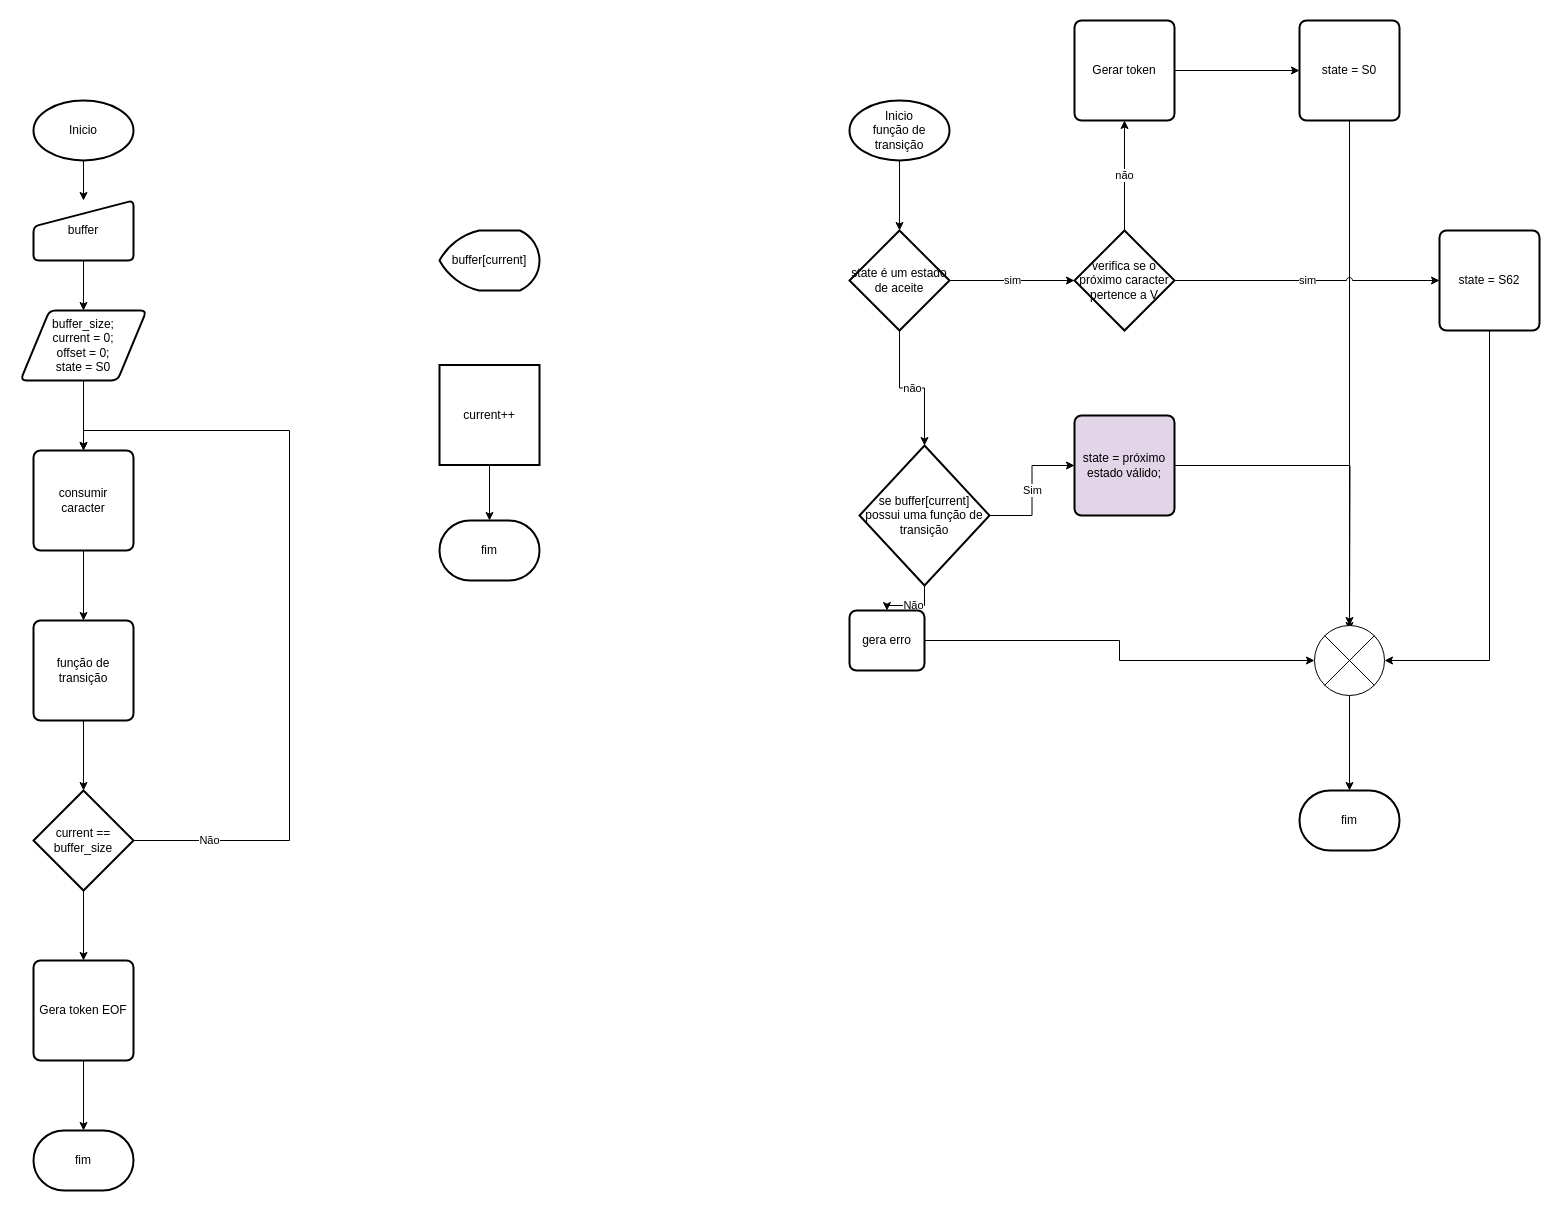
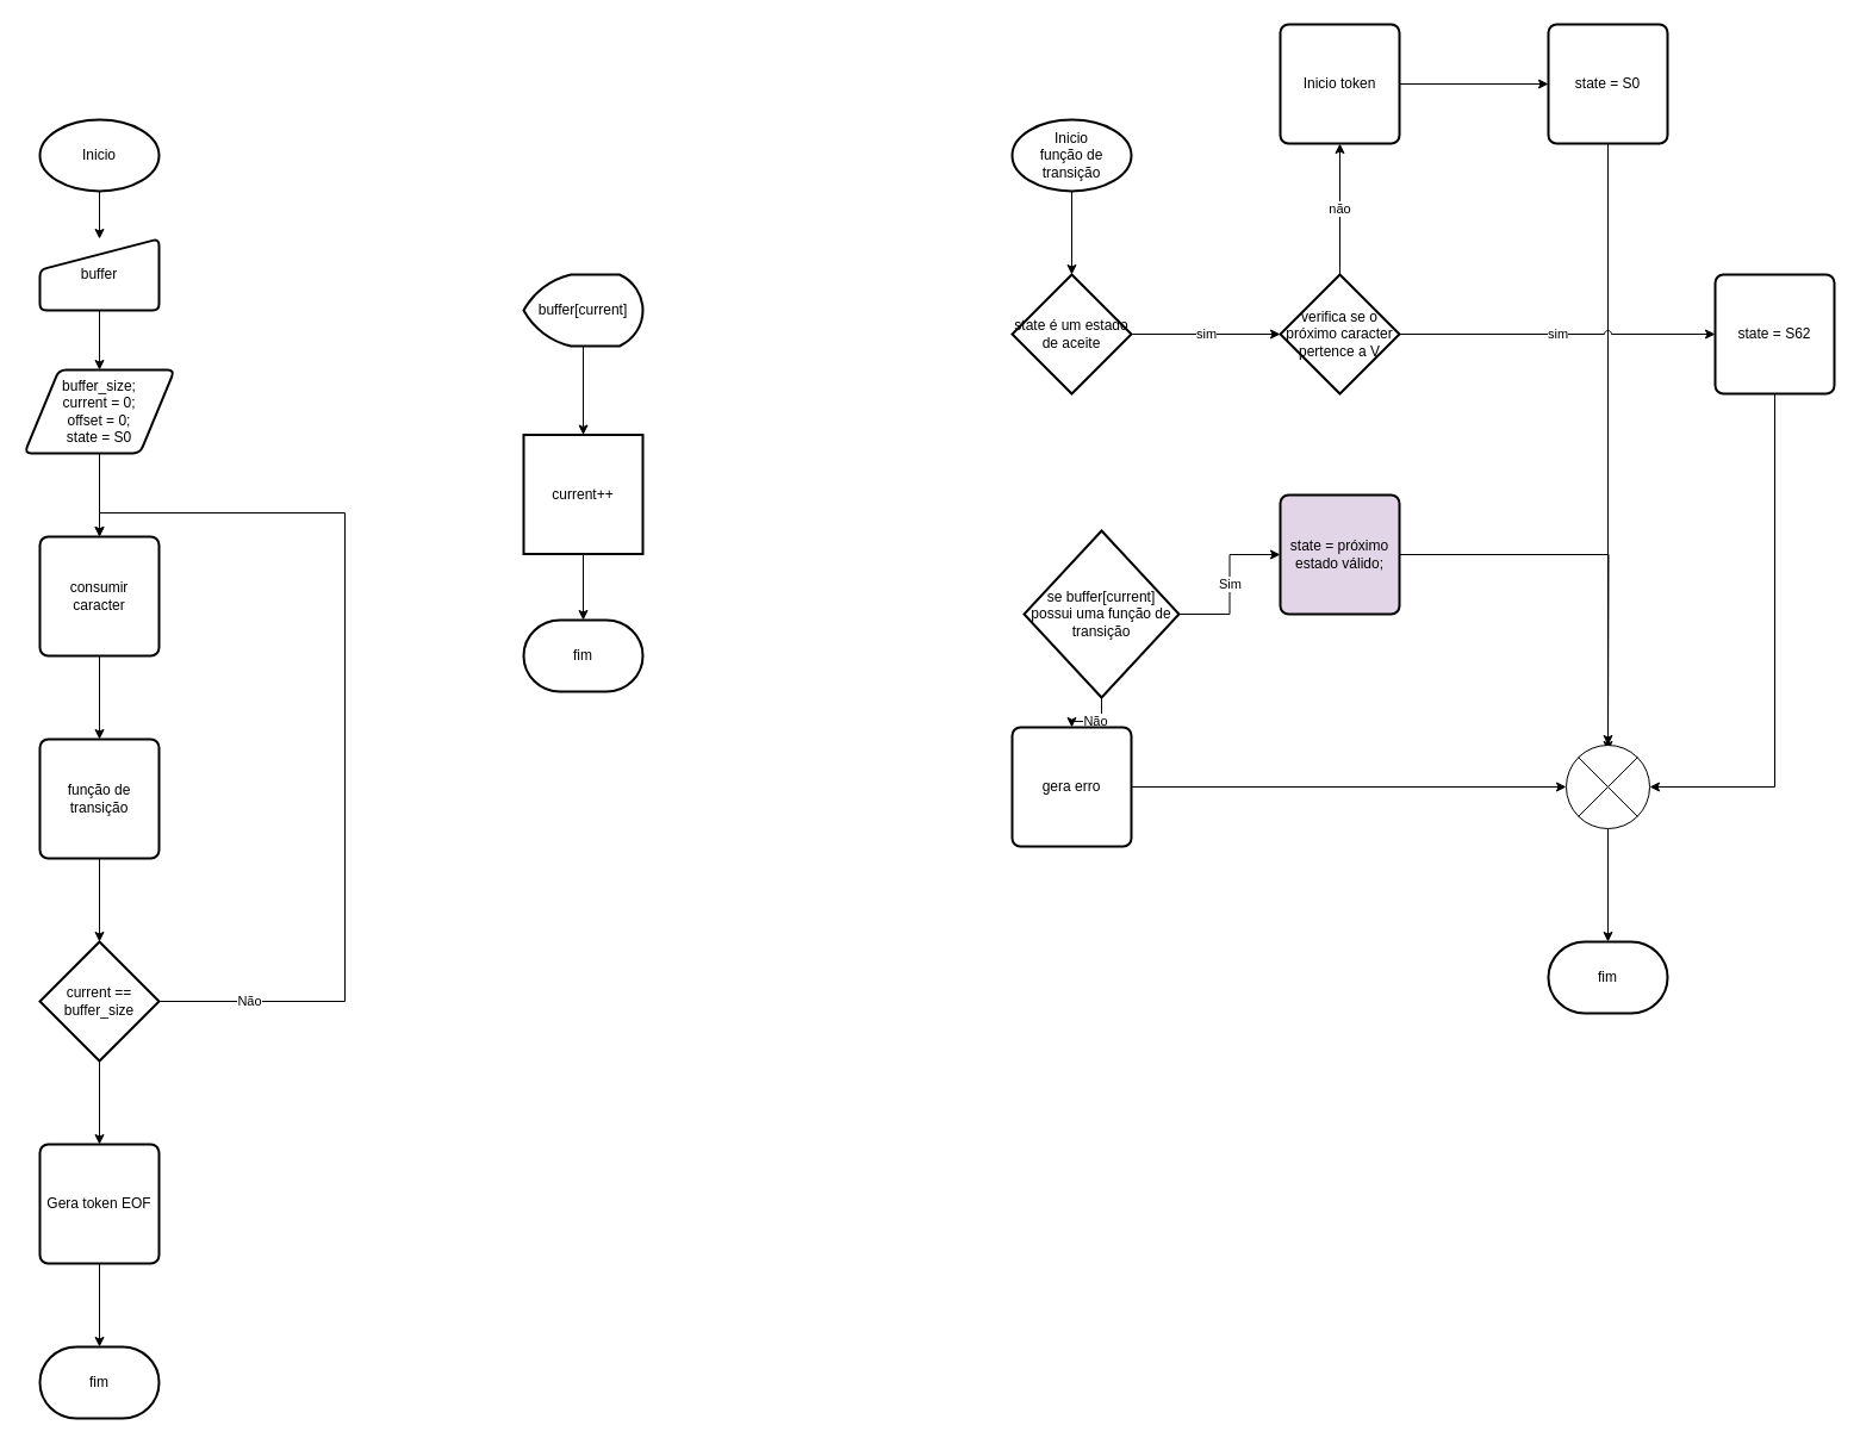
- <mxCell id="35" value="Gerar token" style="rounded=1;whiteSpace=wrap;html=1;absoluteArcSize=1;arcSize=14;strokeWidth=2;" vertex="1" parent="1"><mxGeometry x="1074" y="20" width="100" height="100" as="geometry" /></mxCell>
+ <mxCell id="35" value="Inicio token" style="rounded=1;whiteSpace=wrap;html=1;absoluteArcSize=1;arcSize=14;strokeWidth=2;" vertex="1" parent="1"><mxGeometry x="1074" y="20" width="100" height="100" as="geometry" /></mxCell>
+ <mxCell id="10" value="" style="edgeStyle=orthogonalEdgeStyle;rounded=0;orthogonalLoop=1;jettySize=auto;html=1;" edge="1" parent="1" source="11" target="13"><mxGeometry relative="1" as="geometry" /></mxCell>
- <mxCell id="32" value="não" style="edgeStyle=orthogonalEdgeStyle;rounded=0;orthogonalLoop=1;jettySize=auto;html=1;" edge="1" parent="1" source="33" target="21"><mxGeometry relative="1" as="geometry" /></mxCell>
- <mxCell id="25" value="gera erro" style="rounded=1;whiteSpace=wrap;html=1;absoluteArcSize=1;arcSize=14;strokeWidth=2;" vertex="1" parent="1"><mxGeometry x="849" y="610" width="75" height="60" as="geometry" /></mxCell>
+ <mxCell id="25" value="gera erro" style="rounded=1;whiteSpace=wrap;html=1;absoluteArcSize=1;arcSize=14;strokeWidth=2;" vertex="1" parent="1"><mxGeometry x="849" y="610" width="100" height="100" as="geometry" /></mxCell>
